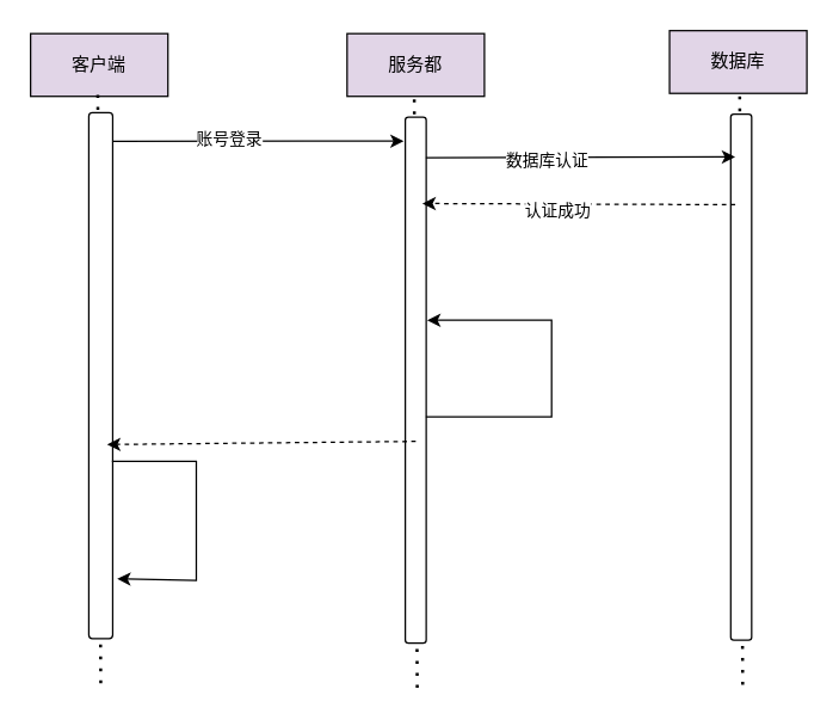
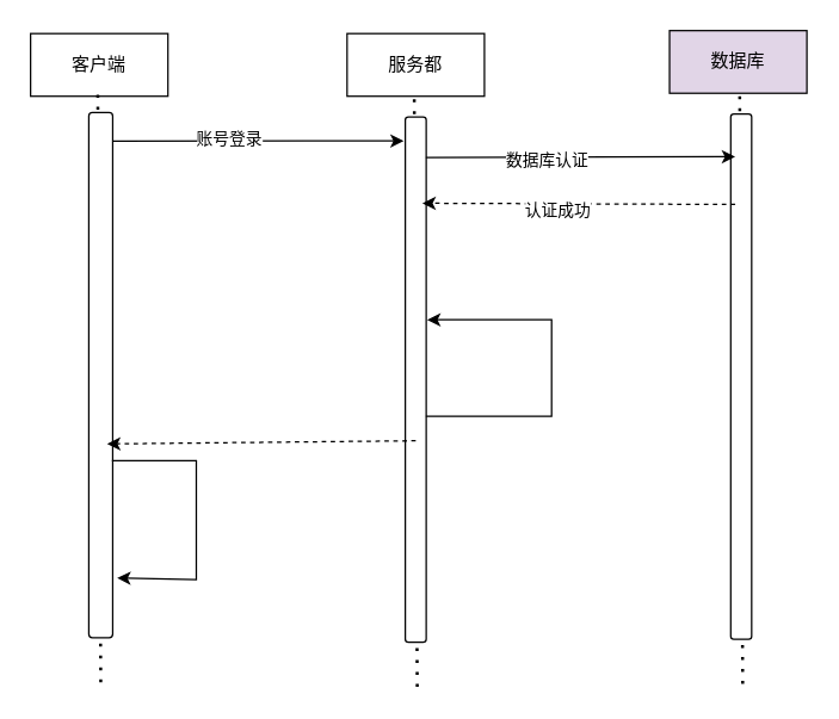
- <mxCell id="2" value="客户端" style="rounded=0;whiteSpace=wrap;html=1;fillColor=#e1d5e7;" vertex="1" parent="1"><mxGeometry x="20" y="22" width="92" height="42" as="geometry" /></mxCell>
+ <mxCell id="2" value="客户端" style="rounded=0;whiteSpace=wrap;html=1;" vertex="1" parent="1"><mxGeometry x="20" y="22" width="92" height="42" as="geometry" /></mxCell>
- <mxCell id="5" value="服务都" style="rounded=0;whiteSpace=wrap;html=1;fillColor=#e1d5e7;" vertex="1" parent="1"><mxGeometry x="232" y="22" width="92" height="42" as="geometry" /></mxCell>
+ <mxCell id="5" value="服务都" style="rounded=0;whiteSpace=wrap;html=1;" vertex="1" parent="1"><mxGeometry x="232" y="22" width="92" height="42" as="geometry" /></mxCell>
